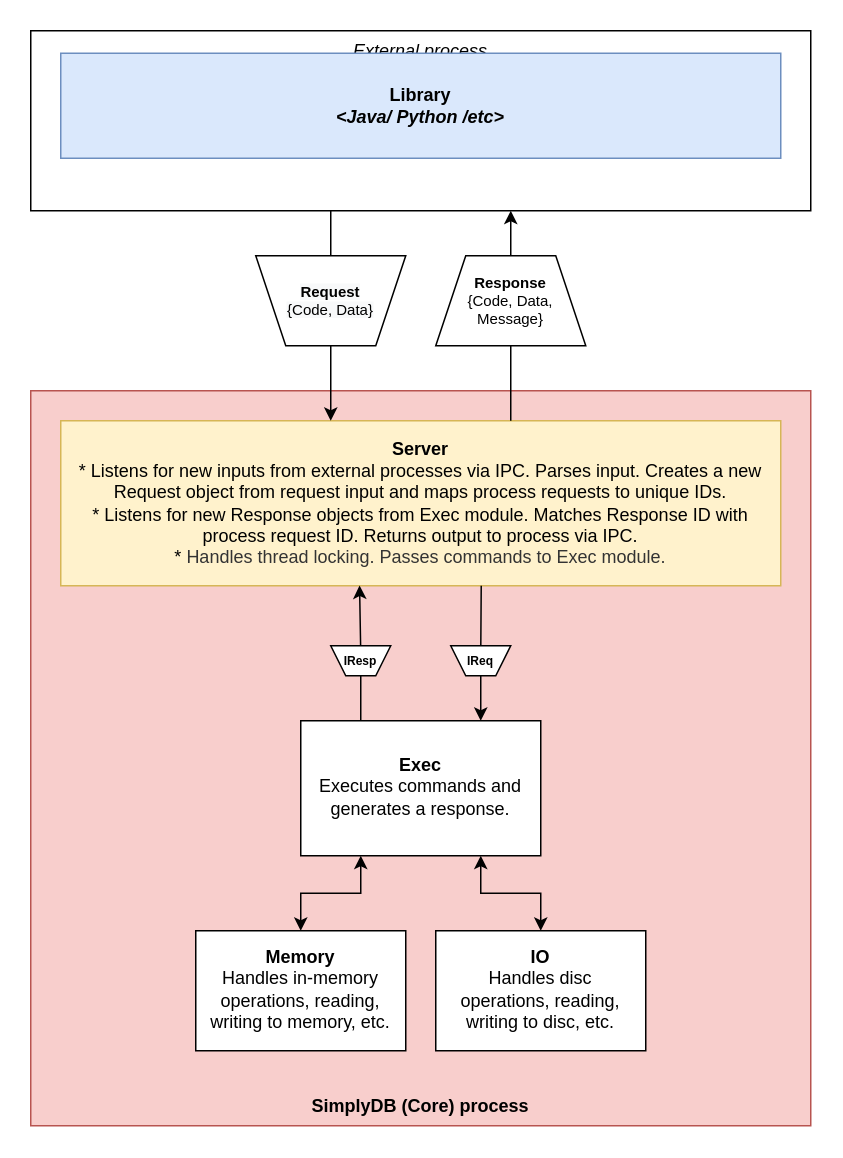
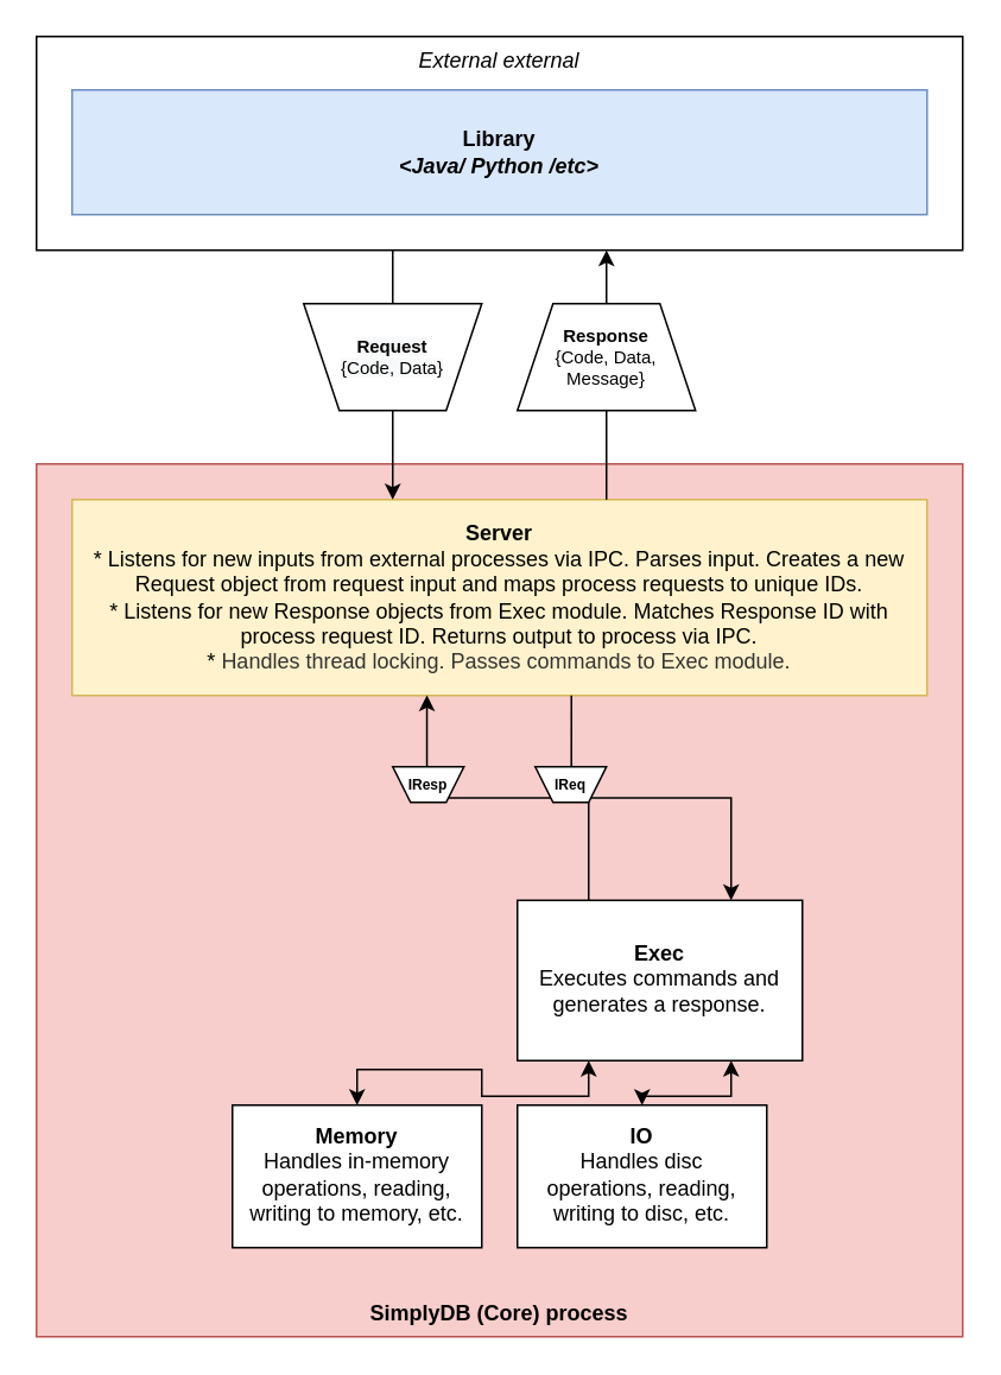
- <mxCell id="4" value="&lt;span&gt;External process&lt;/span&gt;" style="rounded=0;whiteSpace=wrap;html=1;fontStyle=2;verticalAlign=top;" vertex="1" parent="1"><mxGeometry x="20" y="20" width="520" height="120" as="geometry" /></mxCell>
+ <mxCell id="4" value="&lt;span&gt;External external&lt;/span&gt;" style="rounded=0;whiteSpace=wrap;html=1;fontStyle=2;verticalAlign=top;" vertex="1" parent="1"><mxGeometry x="20" y="20" width="520" height="120" as="geometry" /></mxCell>
- <mxCell id="5" value="&lt;span&gt;Library&lt;br&gt;&lt;i&gt;&amp;lt;Java/ Python /etc&amp;gt;&lt;/i&gt;&lt;br&gt;&lt;/span&gt;" style="rounded=0;whiteSpace=wrap;html=1;fontStyle=1;fillColor=#dae8fc;strokeColor=#6c8ebf;" vertex="1" parent="1"><mxGeometry x="40" y="35" width="480" height="70" as="geometry" /></mxCell>
+ <mxCell id="5" value="&lt;span&gt;Library&lt;br&gt;&lt;i&gt;&amp;lt;Java/ Python /etc&amp;gt;&lt;/i&gt;&lt;br&gt;&lt;/span&gt;" style="rounded=0;whiteSpace=wrap;html=1;fontStyle=1;fillColor=#dae8fc;strokeColor=#6c8ebf;" vertex="1" parent="1"><mxGeometry x="40" y="50" width="480" height="70" as="geometry" /></mxCell>
- <mxCell id="11" value="&lt;b&gt;Exec&lt;/b&gt;&lt;br&gt;Executes commands and generates a response." style="rounded=0;whiteSpace=wrap;html=1;spacingRight=6;spacingLeft=6;spacingBottom=2;" vertex="1" parent="1"><mxGeometry x="200" y="480" width="160" height="90" as="geometry" /></mxCell>
+ <mxCell id="11" value="&lt;b&gt;Exec&lt;/b&gt;&lt;br&gt;Executes commands and generates a response." style="rounded=0;whiteSpace=wrap;html=1;spacingRight=6;spacingLeft=6;spacingBottom=2;" vertex="1" parent="1"><mxGeometry x="290" y="505" width="160" height="90" as="geometry" /></mxCell>
